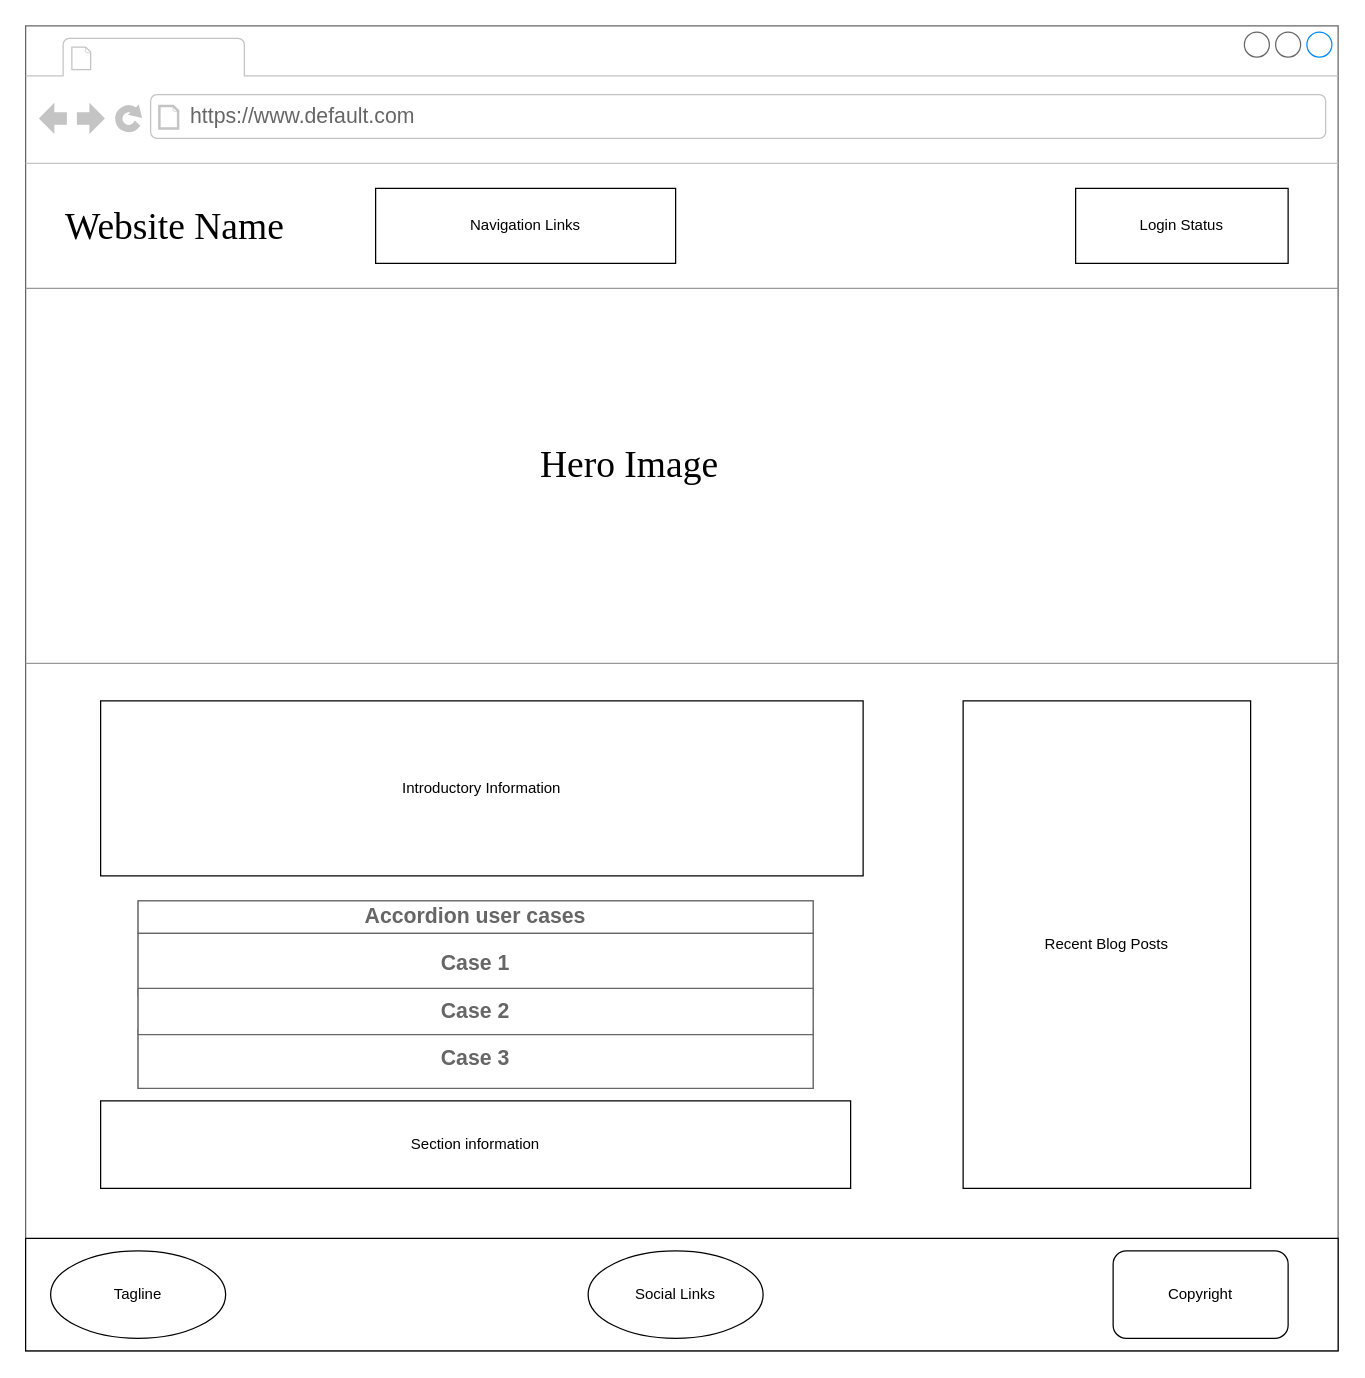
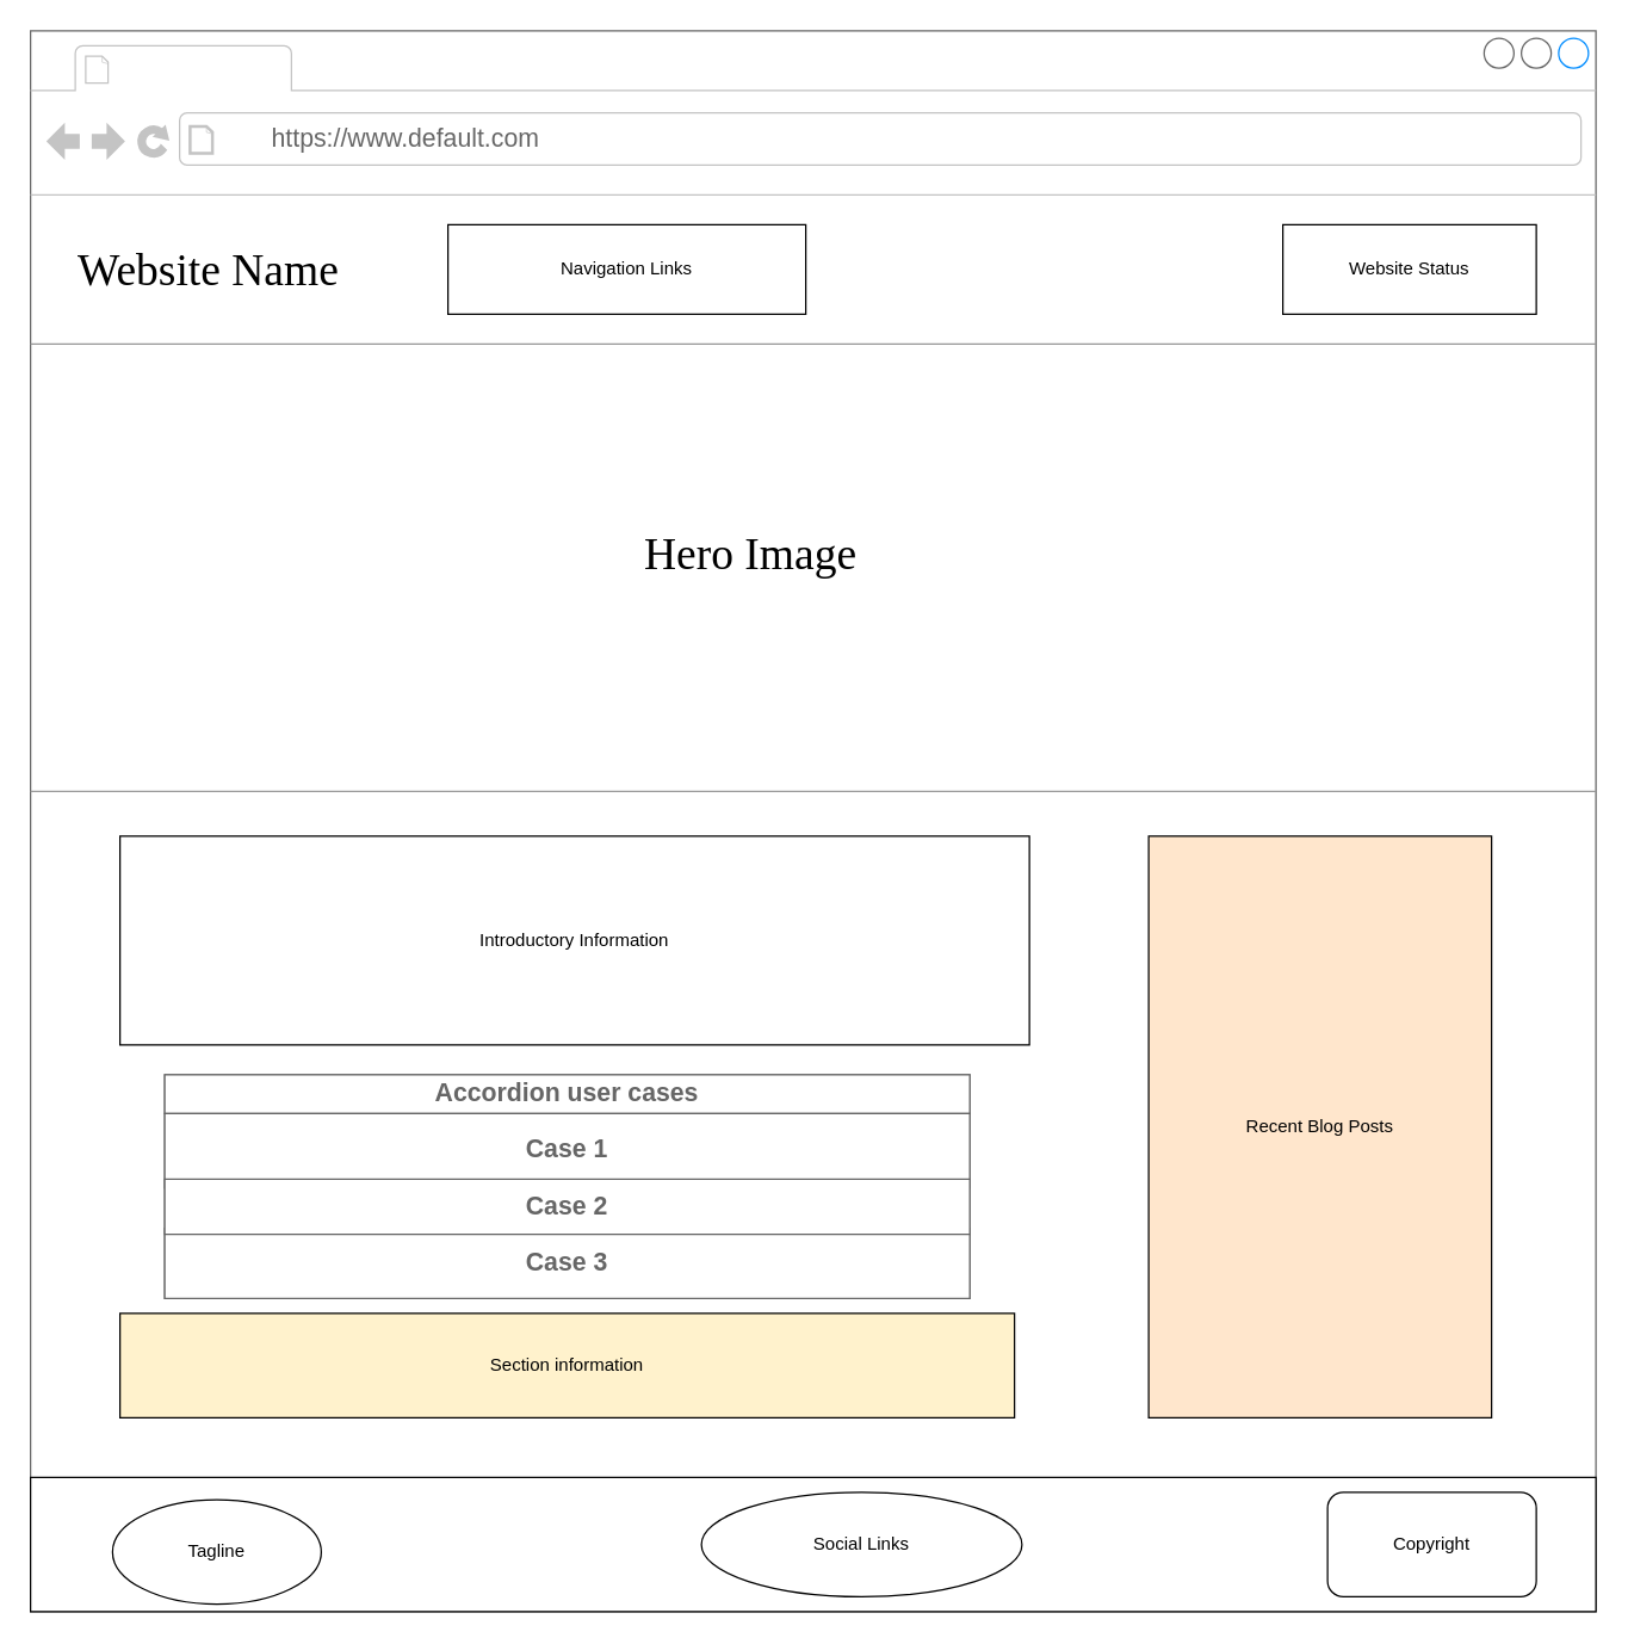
- <mxCell id="3" value="https://www.default.com" style="strokeWidth=1;shadow=0;dashed=0;align=center;html=1;shape=mxgraph.mockup.containers.anchor;rSize=0;fontSize=17;fontColor=#666666;align=left;" parent="2" vertex="1"><mxGeometry x="130" y="60" width="250" height="26" as="geometry" /></mxCell>
+ <mxCell id="3" value="https://www.default.com" style="strokeWidth=1;shadow=0;dashed=0;align=center;html=1;shape=mxgraph.mockup.containers.anchor;rSize=0;fontSize=17;fontColor=#666666;align=left;" parent="2" vertex="1"><mxGeometry x="160" y="60" width="250" height="26" as="geometry" /></mxCell>
- <mxCell id="8" value="Login Status" style="rounded=0;whiteSpace=wrap;html=1;" vertex="1" parent="2"><mxGeometry x="840" y="130" width="170" height="60" as="geometry" /></mxCell>
+ <mxCell id="8" value="Website Status" style="rounded=0;whiteSpace=wrap;html=1;" vertex="1" parent="2"><mxGeometry x="840" y="130" width="170" height="60" as="geometry" /></mxCell>
- <mxCell id="16" value="Recent Blog Posts" style="rounded=0;whiteSpace=wrap;html=1;" vertex="1" parent="2"><mxGeometry x="750" y="540" width="230" height="390" as="geometry" /></mxCell>
+ <mxCell id="16" value="Recent Blog Posts" style="rounded=0;whiteSpace=wrap;html=1;fillColor=#ffe6cc;" vertex="1" parent="2"><mxGeometry x="750" y="540" width="230" height="390" as="geometry" /></mxCell>
- <mxCell id="17" value="Section information" style="rounded=0;whiteSpace=wrap;html=1;" vertex="1" parent="2"><mxGeometry x="60" y="860" width="600" height="70" as="geometry" /></mxCell>
+ <mxCell id="17" value="Section information" style="rounded=0;whiteSpace=wrap;html=1;fillColor=#fff2cc;" vertex="1" parent="2"><mxGeometry x="60" y="860" width="600" height="70" as="geometry" /></mxCell>
- <mxCell id="19" value="Tagline" style="ellipse;whiteSpace=wrap;html=1;" vertex="1" parent="2"><mxGeometry x="20" y="980" width="140" height="70" as="geometry" /></mxCell>
+ <mxCell id="19" value="Tagline" style="ellipse;whiteSpace=wrap;html=1;" vertex="1" parent="2"><mxGeometry x="55" y="985" width="140" height="70" as="geometry" /></mxCell>
- <mxCell id="20" value="Social Links" style="ellipse;whiteSpace=wrap;html=1;" vertex="1" parent="2"><mxGeometry x="450" y="980" width="140" height="70" as="geometry" /></mxCell>
+ <mxCell id="20" value="Social Links" style="ellipse;whiteSpace=wrap;html=1;" vertex="1" parent="2"><mxGeometry x="450" y="980" width="215" height="70" as="geometry" /></mxCell>
